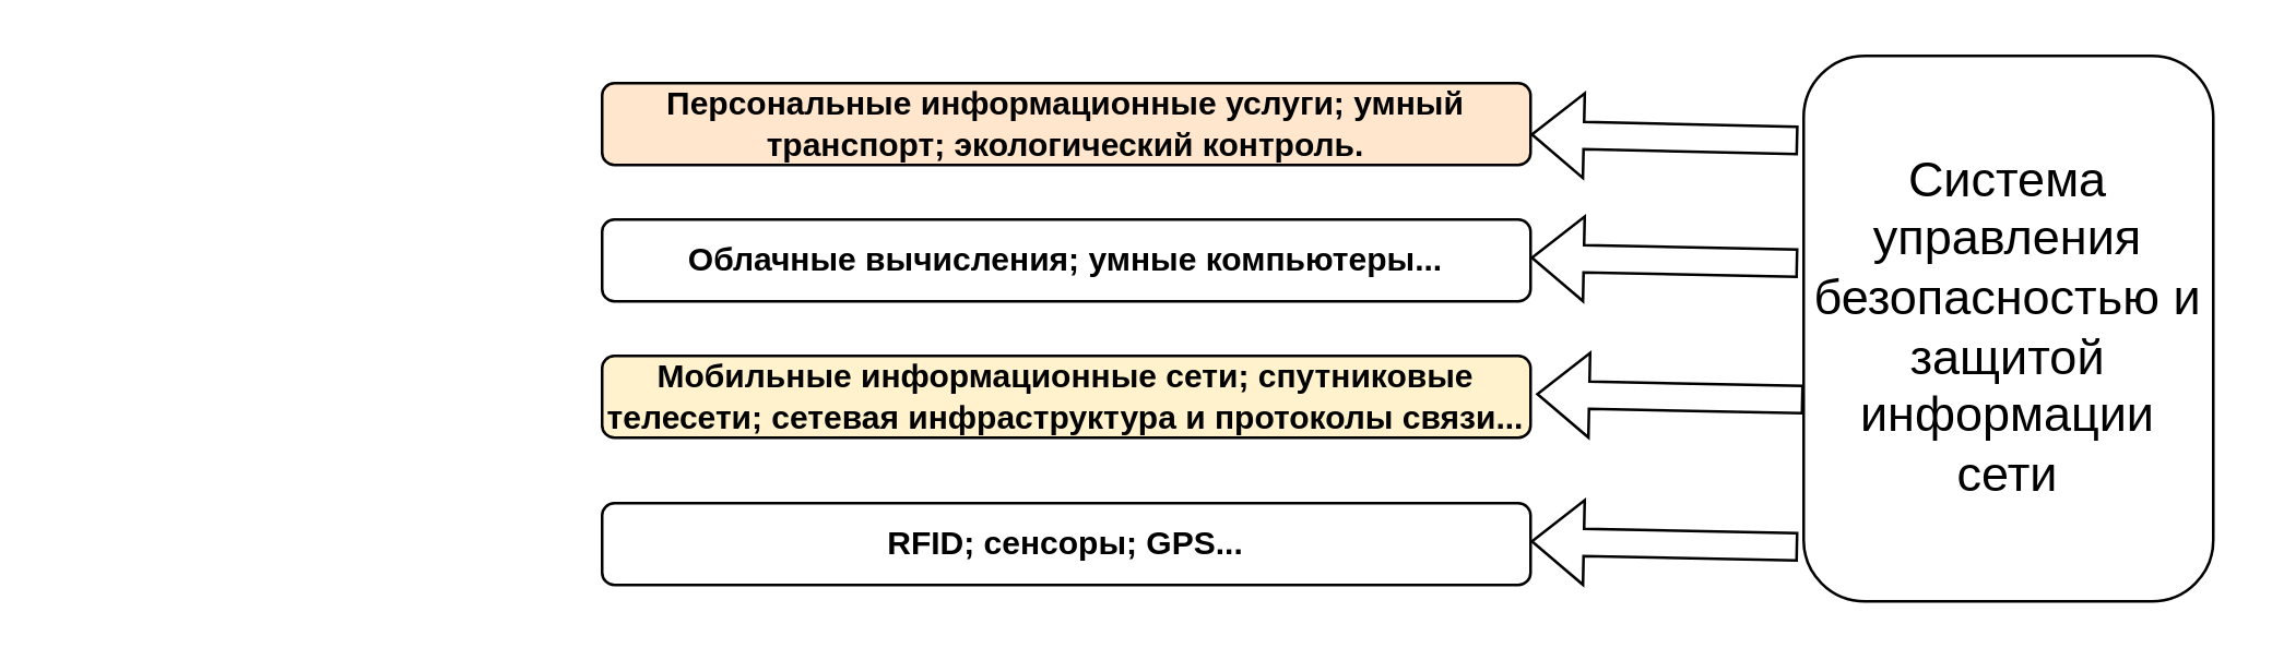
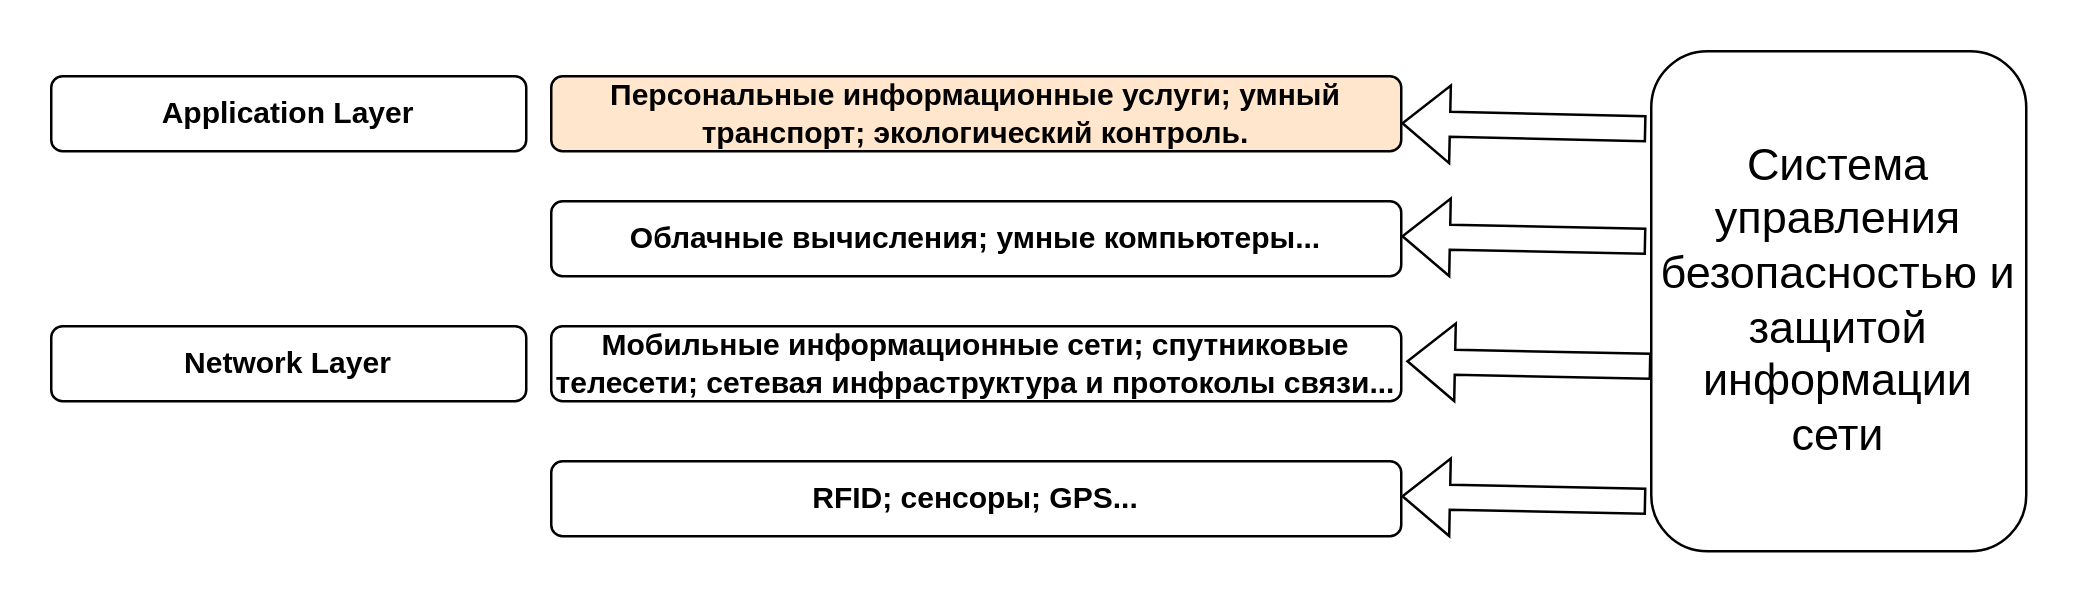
+ <mxCell id="2" value="&lt;p class=&quot;&quot; data-end=&quot;90&quot; data-start=&quot;67&quot;&gt;&lt;strong data-end=&quot;88&quot; data-start=&quot;67&quot;&gt;Application Layer&lt;/strong&gt;&lt;/p&gt;" style="rounded=1;whiteSpace=wrap;html=1;" vertex="1" parent="1"><mxGeometry x="20" y="30" width="190" height="30" as="geometry" /></mxCell>
+ <mxCell id="3" value="&lt;p class=&quot;&quot; data-end=&quot;90&quot; data-start=&quot;67&quot;&gt;&lt;strong data-end=&quot;88&quot; data-start=&quot;67&quot;&gt;Network Layer&lt;/strong&gt;&lt;/p&gt;" style="rounded=1;whiteSpace=wrap;html=1;" vertex="1" parent="1"><mxGeometry x="20" y="130" width="190" height="30" as="geometry" /></mxCell>
- <mxCell id="6" value="&lt;p class=&quot;&quot; data-end=&quot;90&quot; data-start=&quot;67&quot;&gt;&lt;strong data-end=&quot;88&quot; data-start=&quot;67&quot;&gt;Мобильные информационные сети; спутниковые телесети; сетевая инфраструктура и протоколы связи...&lt;/strong&gt;&lt;/p&gt;" style="rounded=1;whiteSpace=wrap;html=1;fillColor=#fff2cc;" vertex="1" parent="1"><mxGeometry x="220" y="130" width="340" height="30" as="geometry" /></mxCell>
+ <mxCell id="6" value="&lt;p class=&quot;&quot; data-end=&quot;90&quot; data-start=&quot;67&quot;&gt;&lt;strong data-end=&quot;88&quot; data-start=&quot;67&quot;&gt;Мобильные информационные сети; спутниковые телесети; сетевая инфраструктура и протоколы связи...&lt;/strong&gt;&lt;/p&gt;" style="rounded=1;whiteSpace=wrap;html=1;" vertex="1" parent="1"><mxGeometry x="220" y="130" width="340" height="30" as="geometry" /></mxCell>
